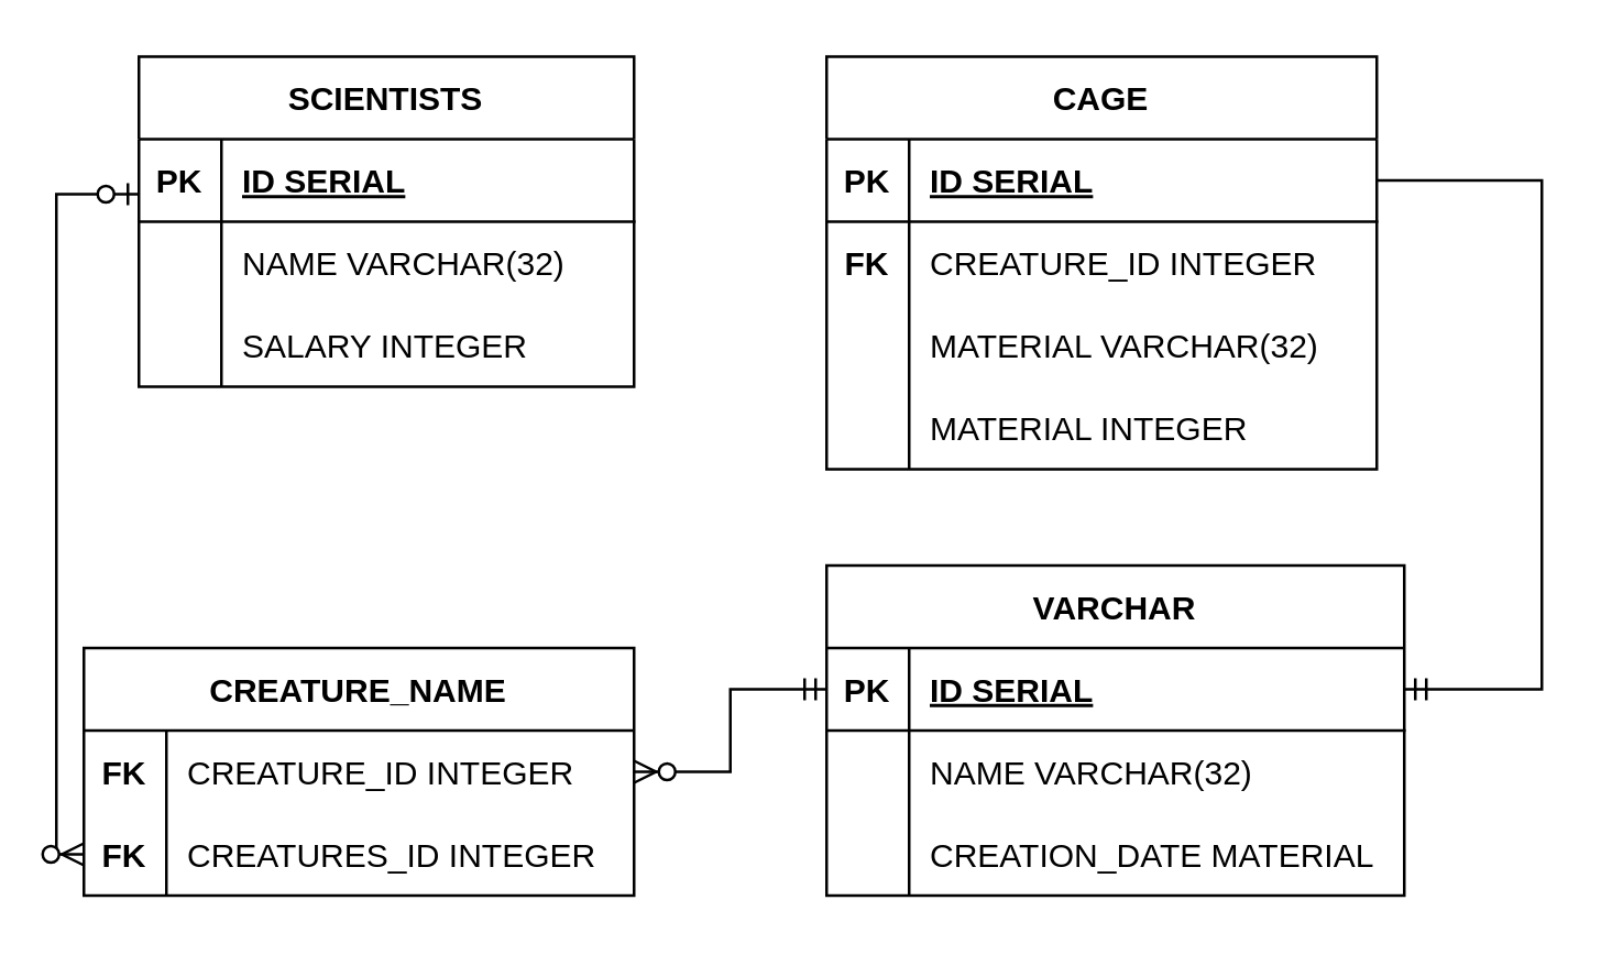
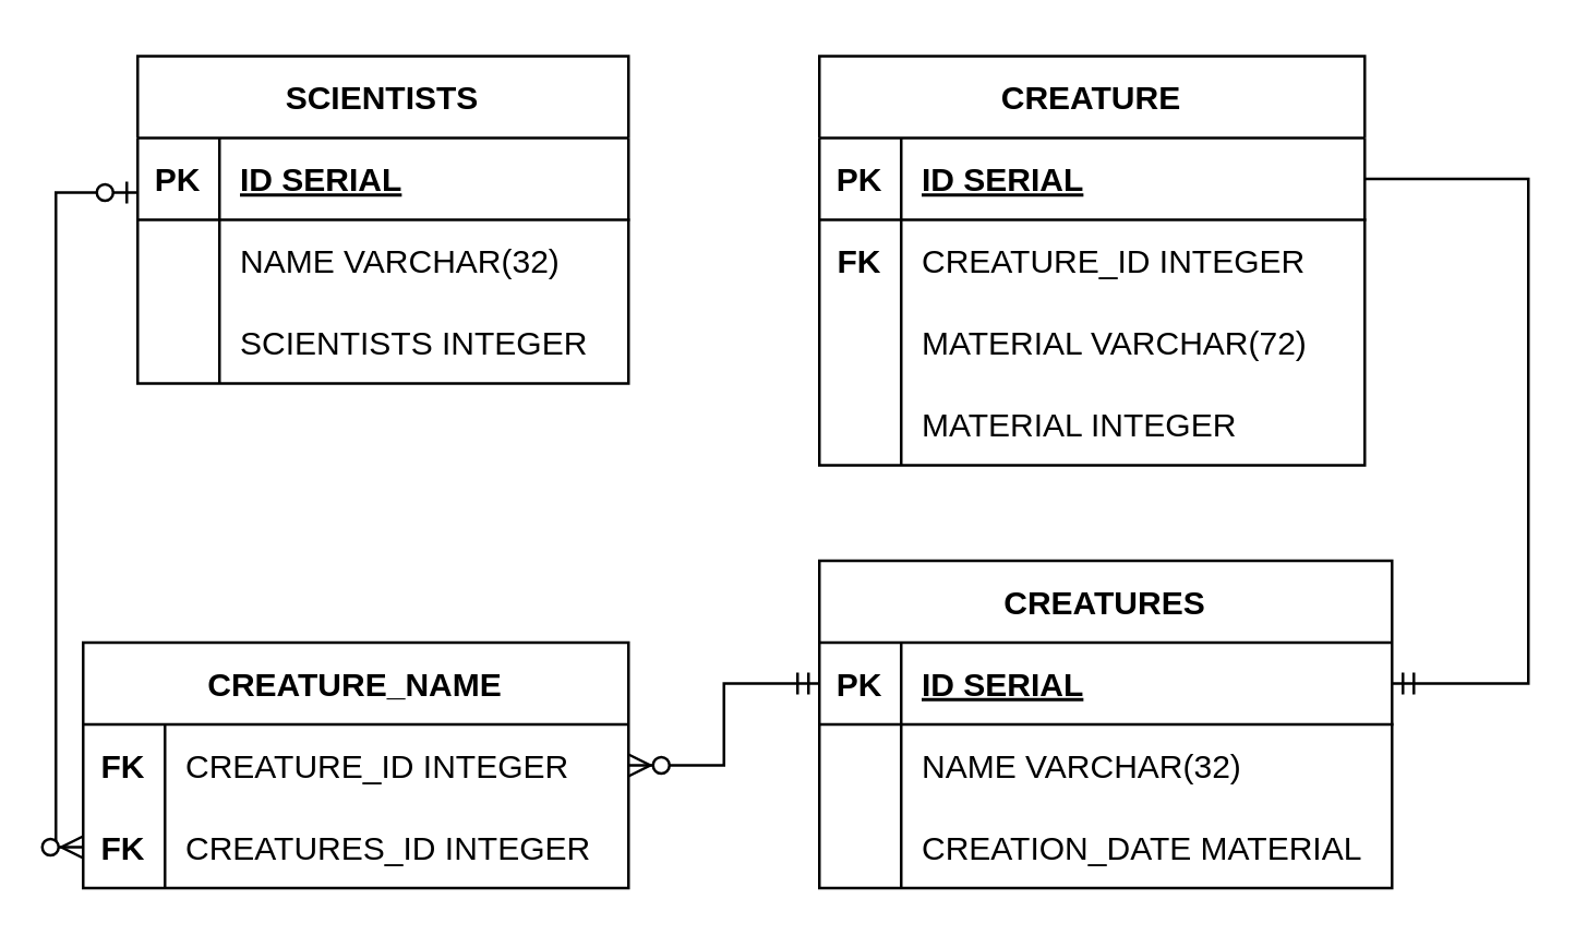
- <mxCell id="22" value="CAGE" style="shape=table;startSize=30;container=1;collapsible=1;childLayout=tableLayout;fixedRows=1;rowLines=0;fontStyle=1;align=center;resizeLast=1;" vertex="1" parent="1"><mxGeometry x="300" y="20" width="200" height="150" as="geometry" /></mxCell>
+ <mxCell id="22" value="CREATURE" style="shape=table;startSize=30;container=1;collapsible=1;childLayout=tableLayout;fixedRows=1;rowLines=0;fontStyle=1;align=center;resizeLast=1;" vertex="1" parent="1"><mxGeometry x="300" y="20" width="200" height="150" as="geometry" /></mxCell>
- <mxCell id="11" value="SALARY INTEGER" style="shape=partialRectangle;overflow=hidden;connectable=0;fillColor=none;align=left;strokeColor=inherit;top=0;left=0;bottom=0;right=0;spacingLeft=6;" vertex="1" parent="9"><mxGeometry x="30" width="150" height="30" as="geometry"><mxRectangle width="150" height="30" as="alternateBounds" /></mxGeometry></mxCell>
+ <mxCell id="11" value="SCIENTISTS INTEGER" style="shape=partialRectangle;overflow=hidden;connectable=0;fillColor=none;align=left;strokeColor=inherit;top=0;left=0;bottom=0;right=0;spacingLeft=6;" vertex="1" parent="9"><mxGeometry x="30" width="150" height="30" as="geometry"><mxRectangle width="150" height="30" as="alternateBounds" /></mxGeometry></mxCell>
- <mxCell id="31" value="MATERIAL VARCHAR(32)" style="shape=partialRectangle;overflow=hidden;connectable=0;fillColor=none;align=left;strokeColor=inherit;top=0;left=0;bottom=0;right=0;spacingLeft=6;" vertex="1" parent="29"><mxGeometry x="30" width="170" height="30" as="geometry"><mxRectangle width="170" height="30" as="alternateBounds" /></mxGeometry></mxCell>
+ <mxCell id="31" value="MATERIAL VARCHAR(72)" style="shape=partialRectangle;overflow=hidden;connectable=0;fillColor=none;align=left;strokeColor=inherit;top=0;left=0;bottom=0;right=0;spacingLeft=6;" vertex="1" parent="29"><mxGeometry x="30" width="170" height="30" as="geometry"><mxRectangle width="170" height="30" as="alternateBounds" /></mxGeometry></mxCell>
- <mxCell id="12" value="VARCHAR" style="shape=table;startSize=30;container=1;collapsible=1;childLayout=tableLayout;fixedRows=1;rowLines=0;fontStyle=1;align=center;resizeLast=1;" vertex="1" parent="1"><mxGeometry x="300" y="205" width="210" height="120" as="geometry" /></mxCell>
+ <mxCell id="12" value="CREATURES" style="shape=table;startSize=30;container=1;collapsible=1;childLayout=tableLayout;fixedRows=1;rowLines=0;fontStyle=1;align=center;resizeLast=1;" vertex="1" parent="1"><mxGeometry x="300" y="205" width="210" height="120" as="geometry" /></mxCell>
